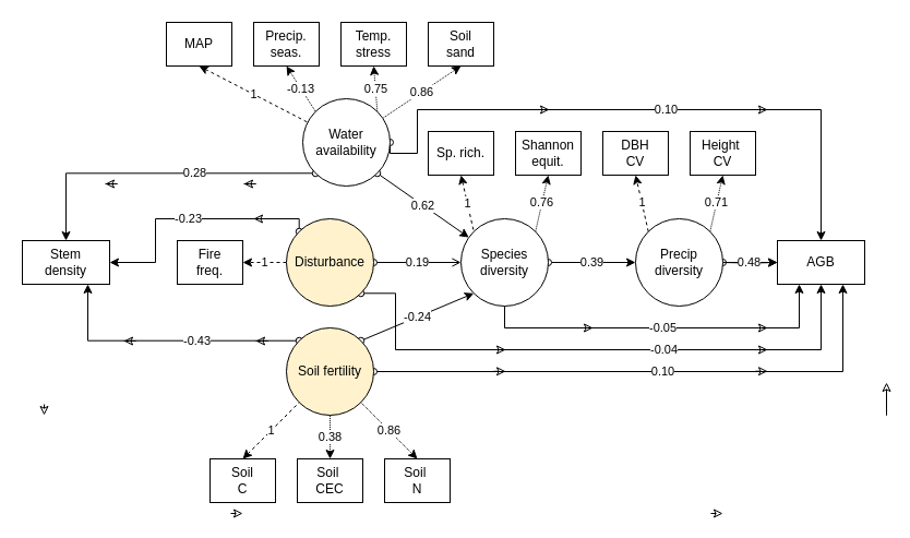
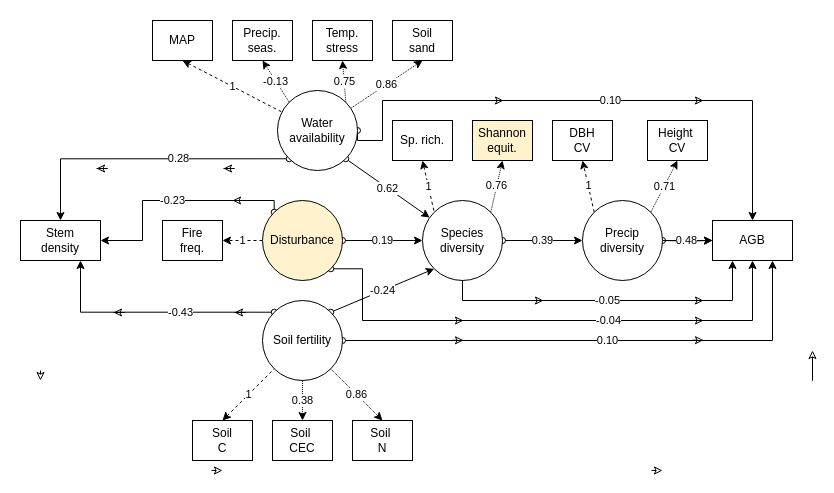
- <mxCell id="28" value="Shannon equit." style="rounded=1;whiteSpace=wrap;html=1;fontSize=12;glass=0;strokeWidth=1;shadow=0;arcSize=0;align=center;fontStyle=0" parent="1" vertex="1"><mxGeometry x="472" y="120" width="60" height="40" as="geometry" /></mxCell>
+ <mxCell id="28" value="Shannon equit." style="rounded=1;whiteSpace=wrap;html=1;fontSize=12;glass=0;strokeWidth=1;shadow=0;arcSize=0;align=center;fontStyle=0;fillColor=#fff2cc;" parent="1" vertex="1"><mxGeometry x="472" y="120" width="60" height="40" as="geometry" /></mxCell>
- <mxCell id="30" value="Height&amp;nbsp;&lt;br&gt;CV" style="rounded=1;whiteSpace=wrap;html=1;fontSize=12;glass=0;strokeWidth=1;shadow=0;arcSize=0;align=center;fontStyle=0" parent="1" vertex="1"><mxGeometry x="632" y="120" width="60" height="40" as="geometry" /></mxCell>
+ <mxCell id="30" value="Height&amp;nbsp;&lt;br&gt;CV" style="rounded=1;whiteSpace=wrap;html=1;fontSize=12;glass=0;strokeWidth=1;shadow=0;arcSize=0;align=center;fontStyle=0" parent="1" vertex="1"><mxGeometry x="647" y="120" width="60" height="40" as="geometry" /></mxCell>
- <mxCell id="21" value="0.19" style="edgeStyle=none;rounded=0;orthogonalLoop=1;jettySize=auto;html=1;startArrow=oval;startFill=0;endArrow=open;" parent="1" source="25" target="8" edge="1"><mxGeometry relative="1" as="geometry" /></mxCell>
+ <mxCell id="21" value="0.19" style="edgeStyle=none;rounded=0;orthogonalLoop=1;jettySize=auto;html=1;startArrow=oval;startFill=0;" parent="1" source="25" target="8" edge="1"><mxGeometry relative="1" as="geometry" /></mxCell>
- <mxCell id="16" value="Soil fertility" style="ellipse;whiteSpace=wrap;html=1;aspect=fixed;fillColor=#fff2cc;" parent="1" vertex="1"><mxGeometry x="262" y="300" width="80" height="80" as="geometry" /></mxCell>
+ <mxCell id="16" value="Soil fertility" style="ellipse;whiteSpace=wrap;html=1;aspect=fixed;" parent="1" vertex="1"><mxGeometry x="262" y="300" width="80" height="80" as="geometry" /></mxCell>
